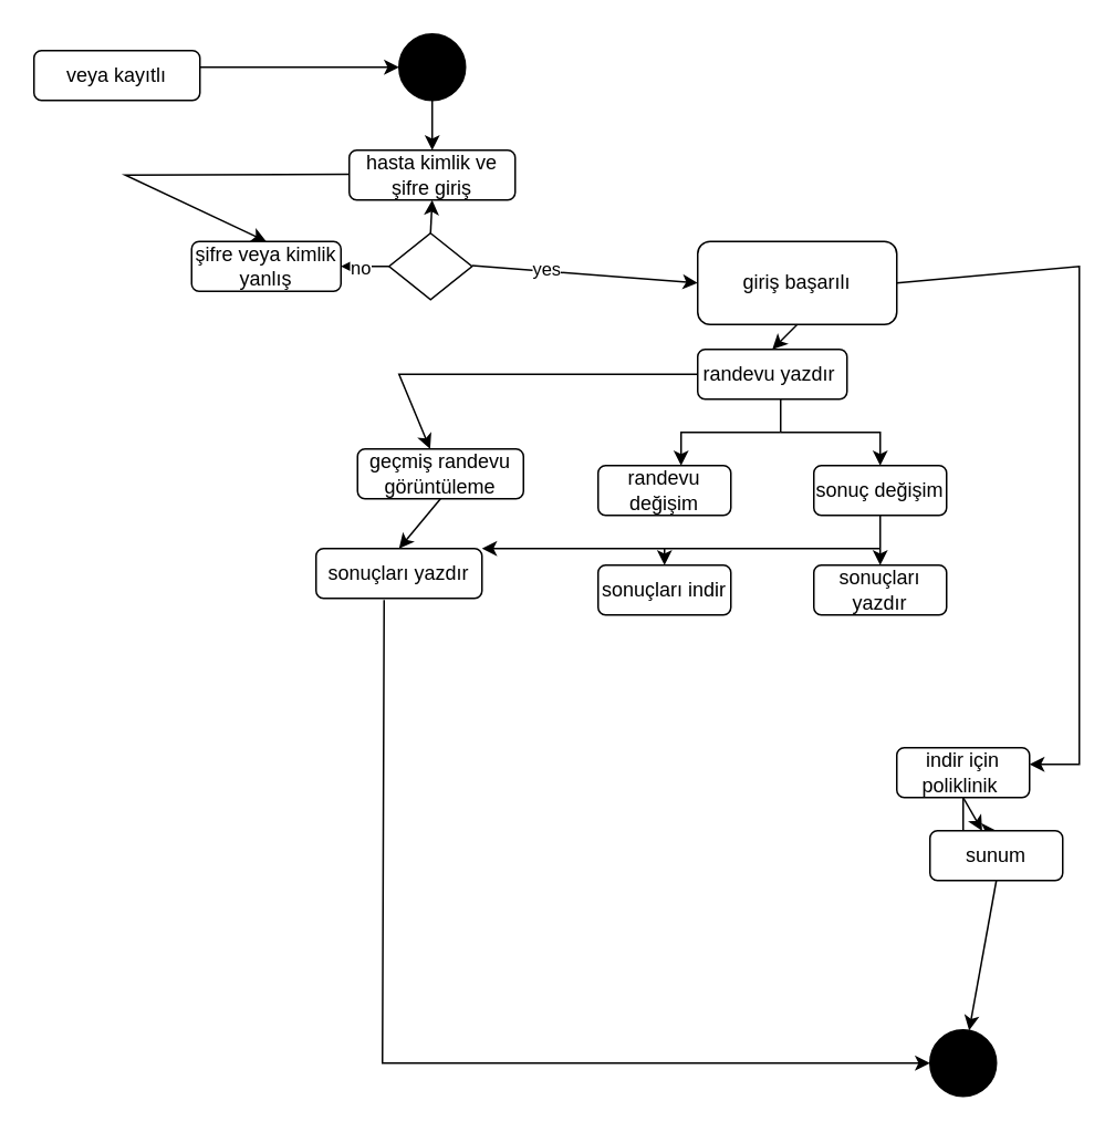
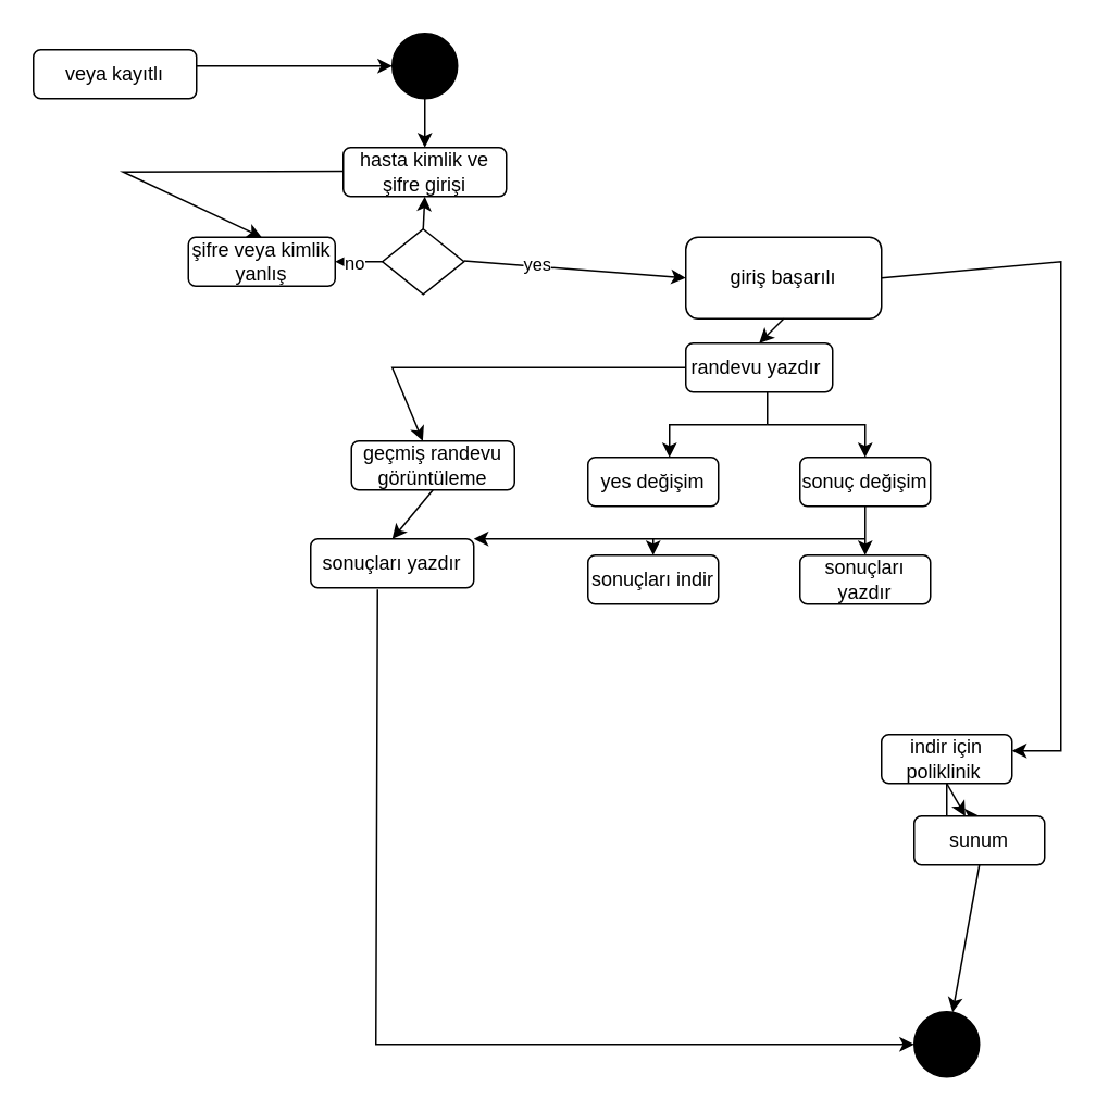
- <mxCell id="2" value="hasta kimlik ve şifre giriş" style="rounded=1;whiteSpace=wrap;html=1;" vertex="1" parent="1"><mxGeometry x="210" y="90" width="100" height="30" as="geometry" /></mxCell>
+ <mxCell id="2" value="hasta kimlik ve şifre girişi" style="rounded=1;whiteSpace=wrap;html=1;" vertex="1" parent="1"><mxGeometry x="210" y="90" width="100" height="30" as="geometry" /></mxCell>
- <mxCell id="26" value="randevu değişim" style="rounded=1;whiteSpace=wrap;html=1;fillColor=#FFFFFF;" vertex="1" parent="1"><mxGeometry x="360" y="280" width="80" height="30" as="geometry" /></mxCell>
+ <mxCell id="26" value="yes değişim" style="rounded=1;whiteSpace=wrap;html=1;fillColor=#FFFFFF;" vertex="1" parent="1"><mxGeometry x="360" y="280" width="80" height="30" as="geometry" /></mxCell>
